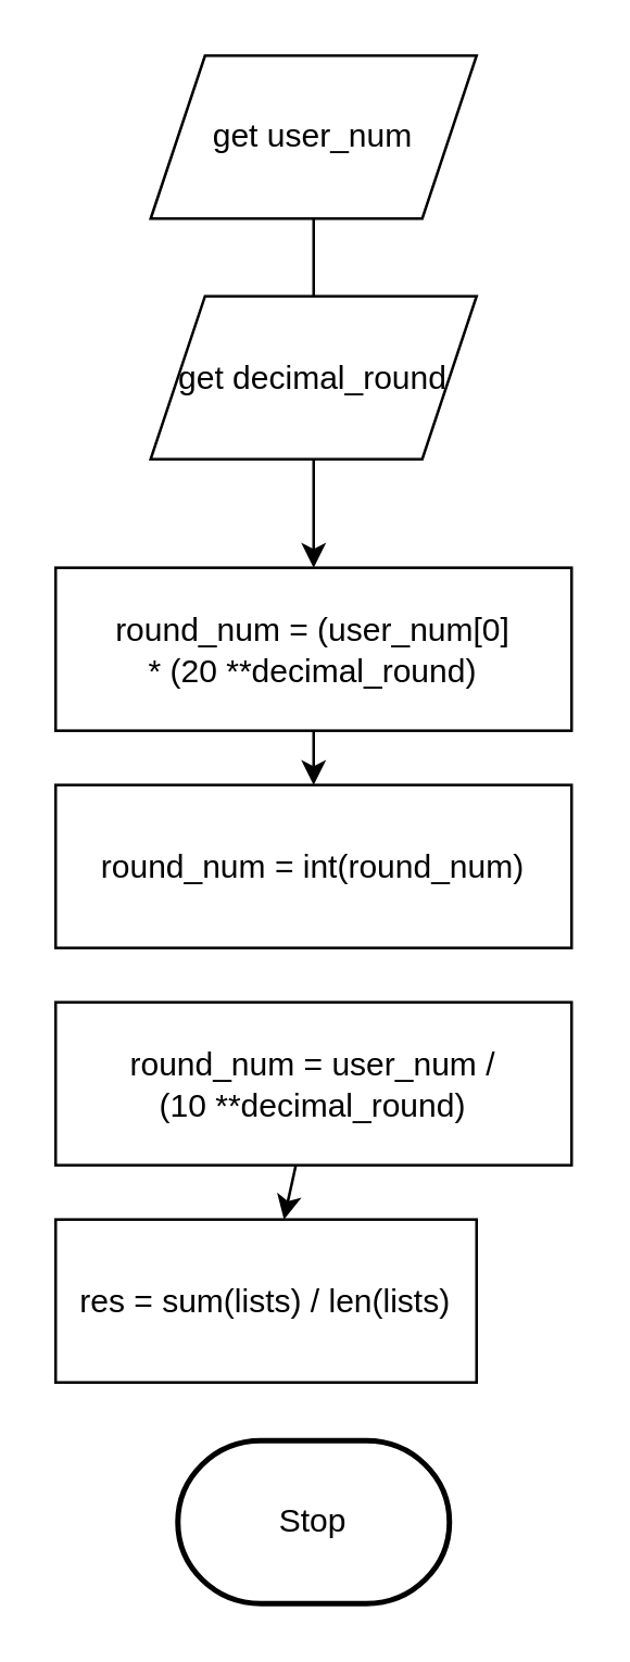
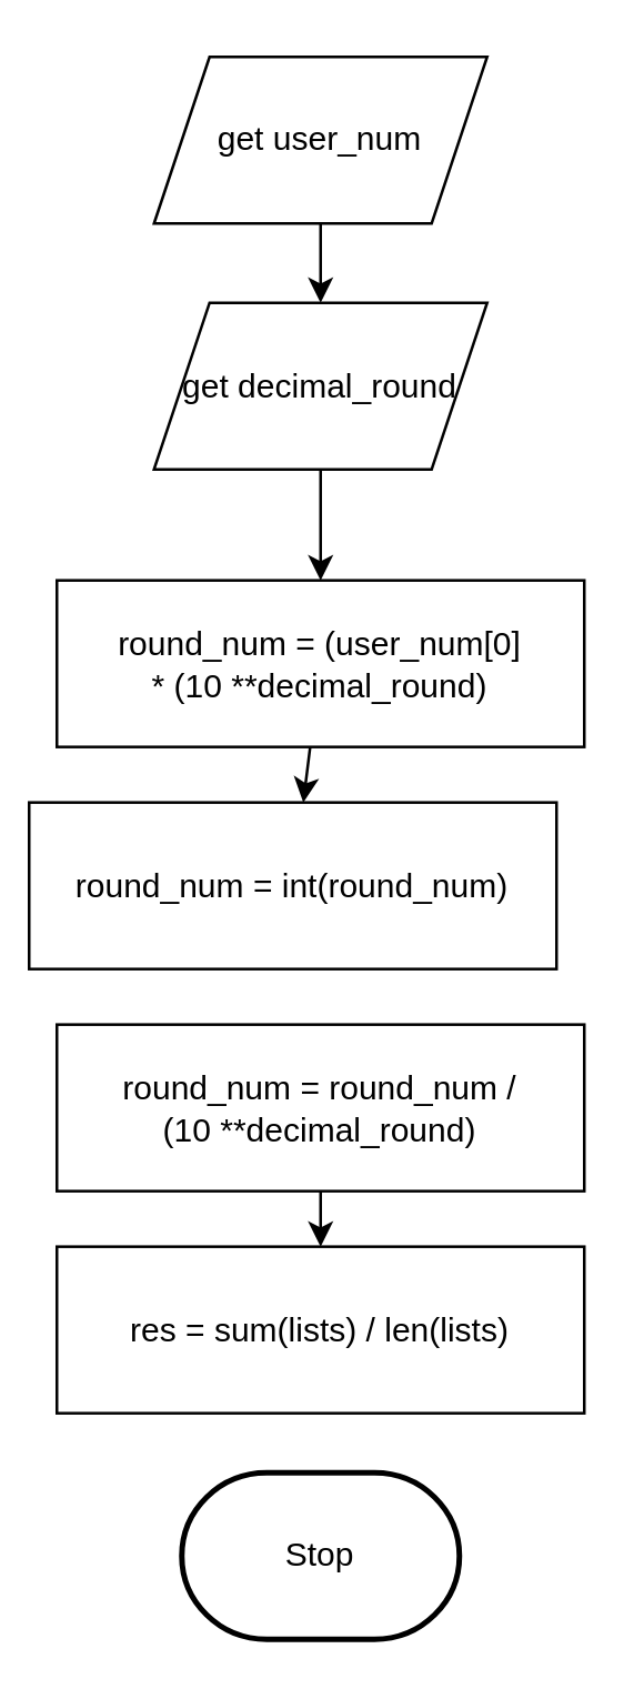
- <mxCell id="7" value="" style="edgeStyle=none;html=1;endArrow=none;" edge="1" parent="1" source="8" target="10"><mxGeometry relative="1" as="geometry" /></mxCell>
+ <mxCell id="7" value="" style="edgeStyle=none;html=1;" edge="1" parent="1" source="8" target="10"><mxGeometry relative="1" as="geometry" /></mxCell>
- <mxCell id="12" value="round_num = (user_num[0]&lt;br&gt;* (20 **decimal_round)" style="rounded=0;whiteSpace=wrap;html=1;" vertex="1" parent="1"><mxGeometry x="20" y="208.57" width="190" height="60" as="geometry" /></mxCell>
+ <mxCell id="12" value="round_num = (user_num[0]&lt;br&gt;* (10 **decimal_round)" style="rounded=0;whiteSpace=wrap;html=1;" vertex="1" parent="1"><mxGeometry x="20" y="208.57" width="190" height="60" as="geometry" /></mxCell>
- <mxCell id="3" value="round_num = int(round_num)" style="rounded=0;whiteSpace=wrap;html=1;" parent="1" vertex="1"><mxGeometry x="20" y="288.57" width="190" height="60" as="geometry" /></mxCell>
+ <mxCell id="3" value="round_num = int(round_num)" style="rounded=0;whiteSpace=wrap;html=1;" parent="1" vertex="1"><mxGeometry x="10" y="288.57" width="190" height="60" as="geometry" /></mxCell>
- <mxCell id="6" value="round_num = user_num / &lt;br&gt;(10 **decimal_round)" style="rounded=0;whiteSpace=wrap;html=1;" parent="1" vertex="1"><mxGeometry x="20" y="368.57" width="190" height="60" as="geometry" /></mxCell>
+ <mxCell id="6" value="round_num = round_num / &lt;br&gt;(10 **decimal_round)" style="rounded=0;whiteSpace=wrap;html=1;" parent="1" vertex="1"><mxGeometry x="20" y="368.57" width="190" height="60" as="geometry" /></mxCell>
- <mxCell id="13" value="res = sum(lists) / len(lists)" style="rounded=0;whiteSpace=wrap;html=1;" vertex="1" parent="1"><mxGeometry x="20" y="448.57" width="155" height="60" as="geometry" /></mxCell>
+ <mxCell id="13" value="res = sum(lists) / len(lists)" style="rounded=0;whiteSpace=wrap;html=1;" vertex="1" parent="1"><mxGeometry x="20" y="448.57" width="190" height="60" as="geometry" /></mxCell>
